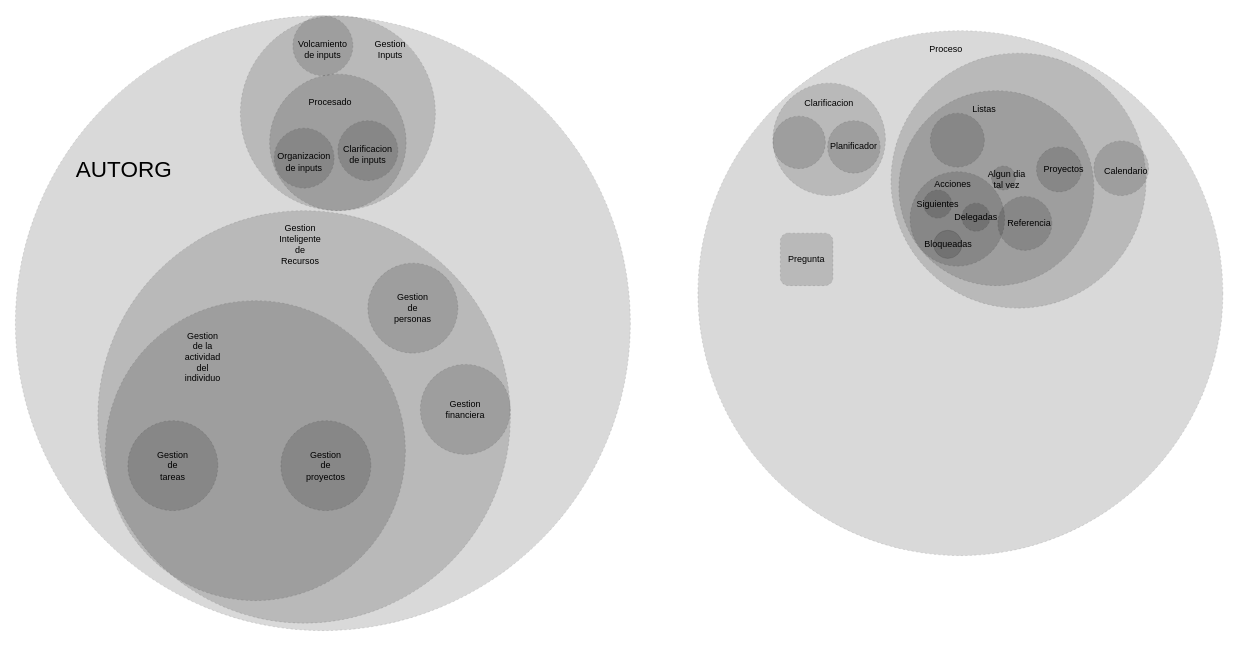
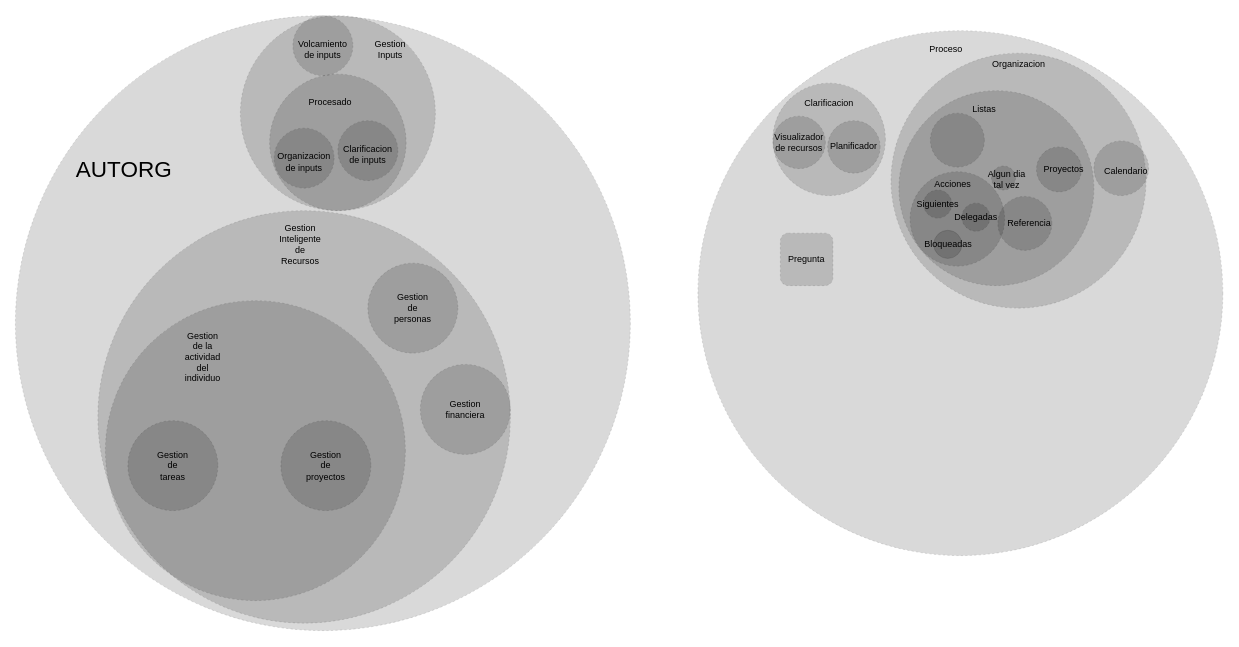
+ <mxCell id="40" value="Organizacion" style="text;html=1;strokeColor=none;fillColor=none;align=center;verticalAlign=middle;whiteSpace=wrap;rounded=0;" vertex="1" parent="1"><mxGeometry x="1327.5" y="70" width="60" height="30" as="geometry" /></mxCell>
+ <mxCell id="38" value="Visualizador de recursos" style="text;html=1;strokeColor=none;fillColor=none;align=center;verticalAlign=middle;whiteSpace=wrap;rounded=0;" vertex="1" parent="1"><mxGeometry x="1035" y="174" width="60" height="30" as="geometry" /></mxCell>
